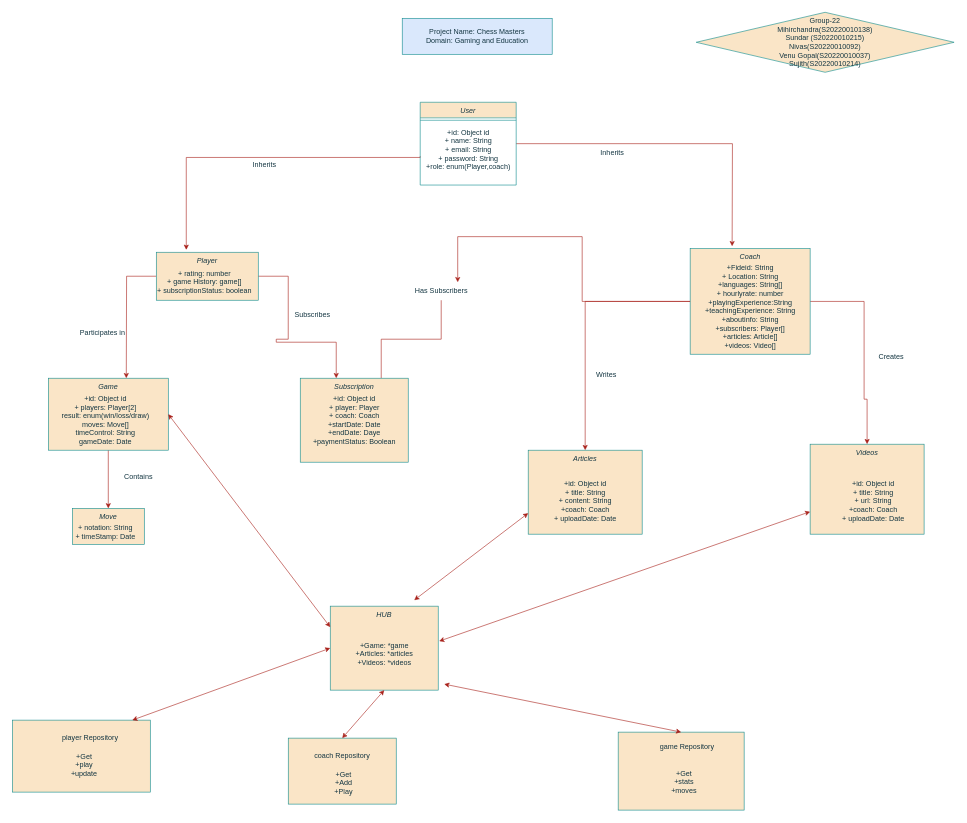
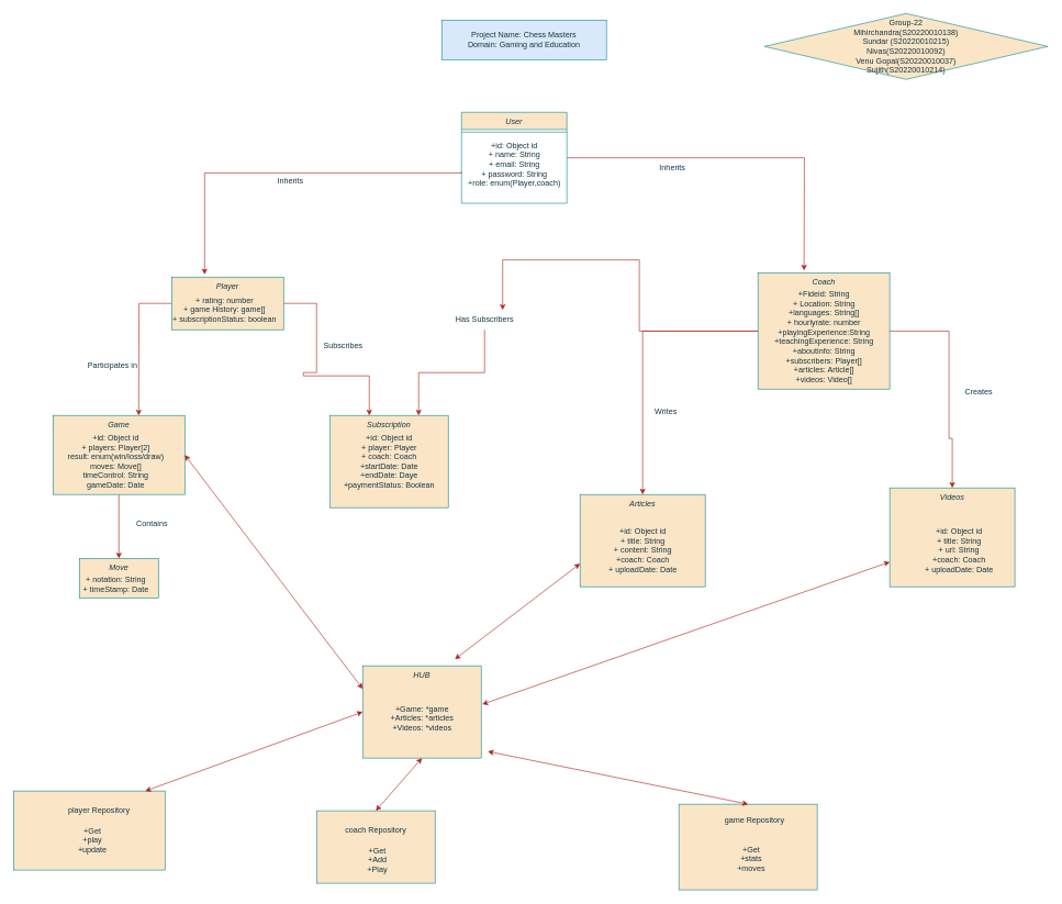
- <mxCell id="10" style="edgeStyle=orthogonalEdgeStyle;rounded=0;orthogonalLoop=1;jettySize=auto;html=1;entryX=0.75;entryY=0;entryDx=0;entryDy=0;labelBackgroundColor=none;strokeColor=#A8201A;fontColor=default;endArrow=none;" edge="1" parent="1" source="32" target="19"><mxGeometry relative="1" as="geometry" /></mxCell>
+ <mxCell id="10" style="edgeStyle=orthogonalEdgeStyle;rounded=0;orthogonalLoop=1;jettySize=auto;html=1;entryX=0.75;entryY=0;entryDx=0;entryDy=0;labelBackgroundColor=none;strokeColor=#A8201A;fontColor=default;" edge="1" parent="1" source="32" target="19"><mxGeometry relative="1" as="geometry" /></mxCell>
